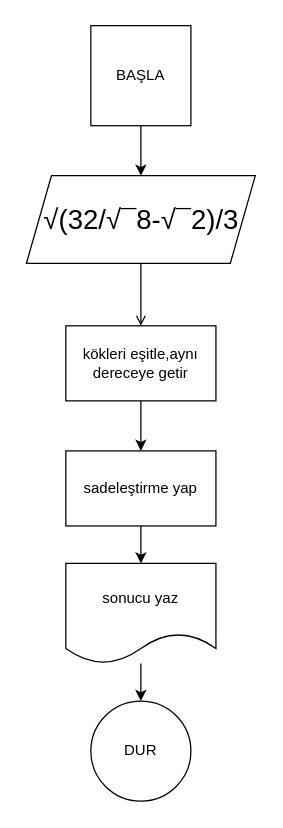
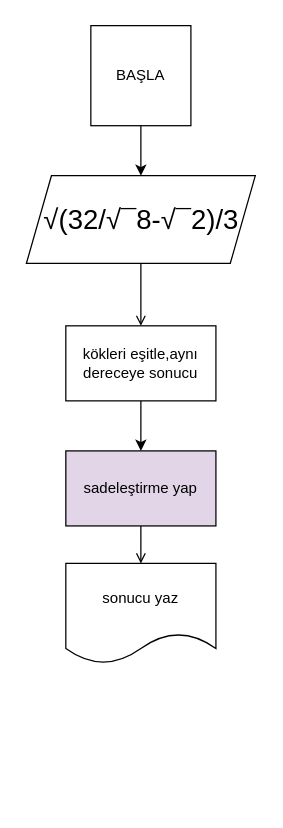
- <mxCell id="8" value="kökleri eşitle,aynı dereceye getir" style="rounded=0;whiteSpace=wrap;html=1;" vertex="1" parent="1"><mxGeometry x="52" y="260" width="120" height="60" as="geometry" /></mxCell>
+ <mxCell id="8" value="kökleri eşitle,aynı dereceye sonucu" style="rounded=0;whiteSpace=wrap;html=1;" vertex="1" parent="1"><mxGeometry x="52" y="260" width="120" height="60" as="geometry" /></mxCell>
- <mxCell id="10" value="sadeleştirme yap" style="whiteSpace=wrap;html=1;rounded=0;" vertex="1" parent="1"><mxGeometry x="52" y="360" width="120" height="60" as="geometry" /></mxCell>
+ <mxCell id="10" value="sadeleştirme yap" style="whiteSpace=wrap;html=1;rounded=0;fillColor=#e1d5e7;" vertex="1" parent="1"><mxGeometry x="52" y="360" width="120" height="60" as="geometry" /></mxCell>
- <mxCell id="9" value="" style="edgeStyle=orthogonalEdgeStyle;rounded=0;orthogonalLoop=1;jettySize=auto;html=1;" edge="1" parent="1" source="10" target="12"><mxGeometry relative="1" as="geometry" /></mxCell>
+ <mxCell id="9" value="" style="edgeStyle=orthogonalEdgeStyle;rounded=0;orthogonalLoop=1;jettySize=auto;html=1;endArrow=open;" edge="1" parent="1" source="10" target="12"><mxGeometry relative="1" as="geometry" /></mxCell>
- <mxCell id="11" value="" style="edgeStyle=orthogonalEdgeStyle;rounded=0;orthogonalLoop=1;jettySize=auto;html=1;" edge="1" parent="1" source="12" target="2"><mxGeometry relative="1" as="geometry" /></mxCell>
- <mxCell id="2" value="DUR" style="ellipse;whiteSpace=wrap;html=1;aspect=fixed;" vertex="1" parent="1"><mxGeometry x="72" y="560" width="80" height="80" as="geometry" /></mxCell>
